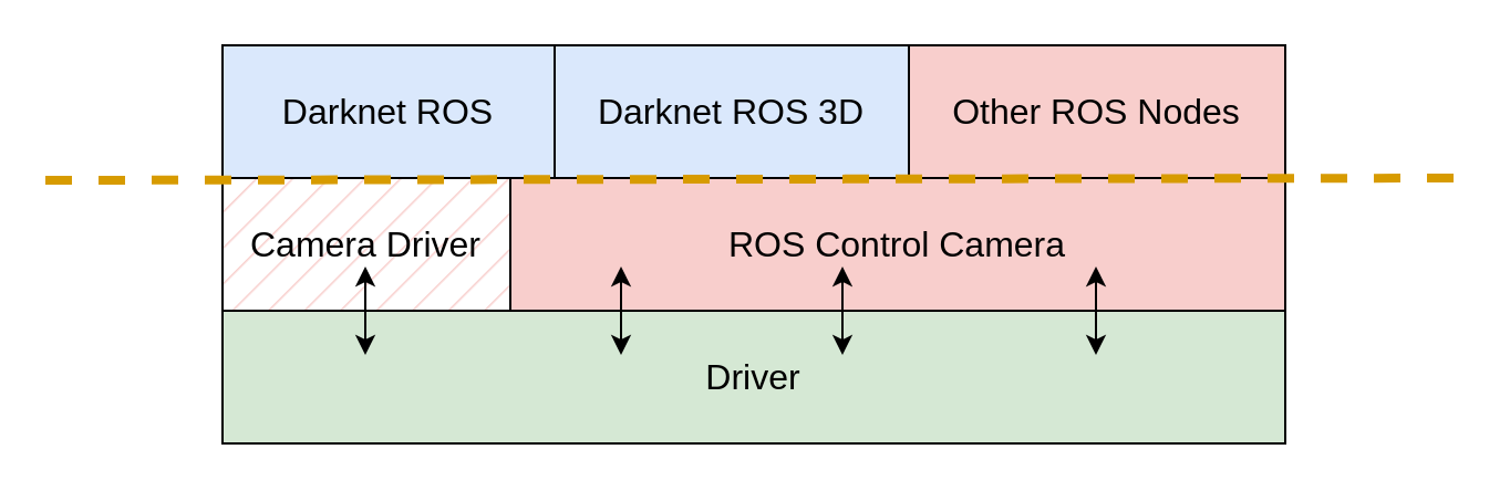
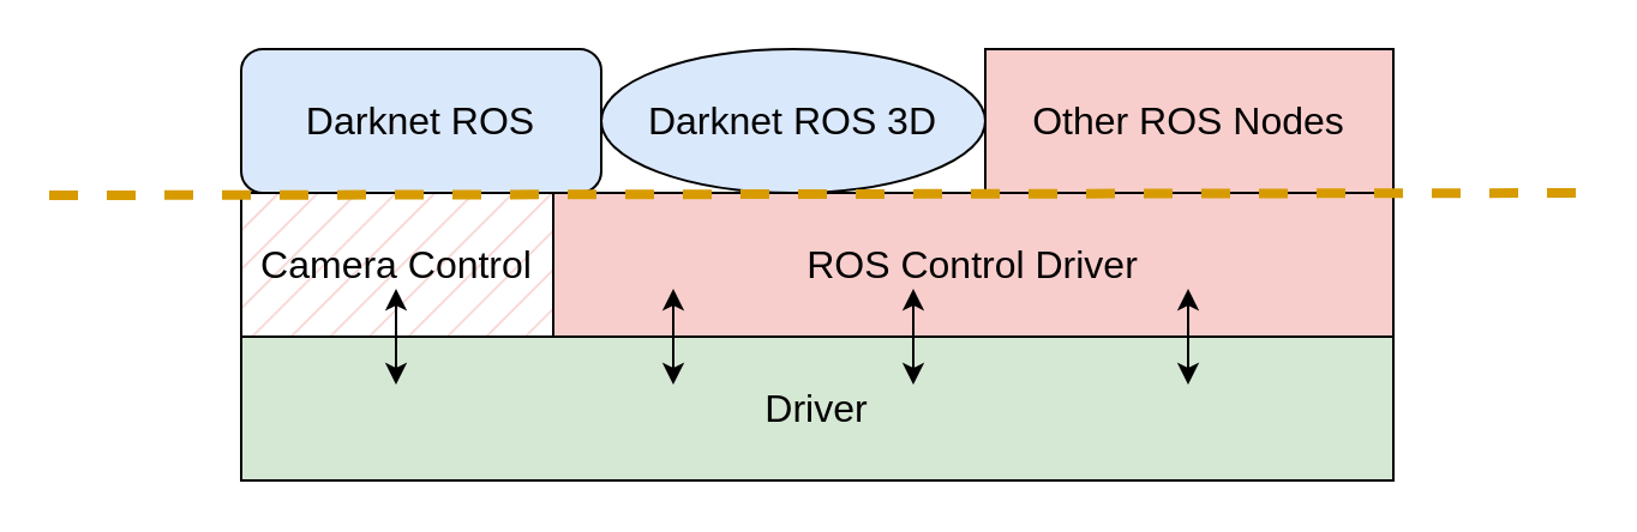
- <mxCell id="11" value="&lt;font style=&quot;font-size: 13px;&quot;&gt;&lt;font style=&quot;font-size: 14px;&quot;&gt;&lt;font style=&quot;font-size: 15px;&quot;&gt;&lt;font style=&quot;font-size: 16px;&quot;&gt;Darknet ROS&lt;/font&gt;&lt;/font&gt;&lt;/font&gt;&lt;/font&gt;" style="rounded=0;whiteSpace=wrap;html=1;fillColor=#dae8fc;strokeColor=#000000;" vertex="1" parent="1"><mxGeometry x="100" y="20" width="150" height="60" as="geometry" /></mxCell>
+ <mxCell id="11" value="&lt;font style=&quot;font-size: 13px;&quot;&gt;&lt;font style=&quot;font-size: 14px;&quot;&gt;&lt;font style=&quot;font-size: 15px;&quot;&gt;&lt;font style=&quot;font-size: 16px;&quot;&gt;Darknet ROS&lt;/font&gt;&lt;/font&gt;&lt;/font&gt;&lt;/font&gt;" style="whiteSpace=wrap;html=1;fillColor=#dae8fc;strokeColor=#000000;rounded=1;" vertex="1" parent="1"><mxGeometry x="100" y="20" width="150" height="60" as="geometry" /></mxCell>
- <mxCell id="9" value="&lt;font style=&quot;font-size: 16px;&quot;&gt;Darknet ROS 3D&lt;br&gt;&lt;/font&gt;" style="rounded=0;whiteSpace=wrap;html=1;fillColor=#dae8fc;strokeColor=#000000;" vertex="1" parent="1"><mxGeometry x="250" y="20" width="160" height="60" as="geometry" /></mxCell>
+ <mxCell id="9" value="&lt;font style=&quot;font-size: 16px;&quot;&gt;Darknet ROS 3D&lt;br&gt;&lt;/font&gt;" style="ellipse;whiteSpace=wrap;html=1;fillColor=#dae8fc;strokeColor=#000000;" vertex="1" parent="1"><mxGeometry x="250" y="20" width="160" height="60" as="geometry" /></mxCell>
- <mxCell id="4" value="&lt;font style=&quot;font-size: 15px;&quot;&gt;&lt;font style=&quot;font-size: 15px;&quot;&gt;&lt;font style=&quot;font-size: 15px;&quot;&gt;&lt;font style=&quot;font-size: 15px;&quot;&gt;&lt;font style=&quot;font-size: 15px;&quot;&gt;&lt;font style=&quot;font-size: 15px;&quot;&gt;&lt;font style=&quot;font-size: 15px;&quot;&gt;&lt;font style=&quot;font-size: 15px;&quot;&gt;&lt;font style=&quot;font-size: 16px;&quot;&gt;Camera Driver&lt;/font&gt;&lt;/font&gt;&lt;/font&gt;&lt;/font&gt;&lt;/font&gt;&lt;/font&gt;&lt;/font&gt;&lt;/font&gt;&lt;/font&gt;" style="rounded=0;whiteSpace=wrap;html=1;fillStyle=hatch;fillColor=#f8cecc;strokeColor=#000000;" vertex="1" parent="1"><mxGeometry x="100" y="80" width="130" height="60" as="geometry" /></mxCell>
+ <mxCell id="4" value="&lt;font style=&quot;font-size: 15px;&quot;&gt;&lt;font style=&quot;font-size: 15px;&quot;&gt;&lt;font style=&quot;font-size: 15px;&quot;&gt;&lt;font style=&quot;font-size: 15px;&quot;&gt;&lt;font style=&quot;font-size: 15px;&quot;&gt;&lt;font style=&quot;font-size: 15px;&quot;&gt;&lt;font style=&quot;font-size: 15px;&quot;&gt;&lt;font style=&quot;font-size: 15px;&quot;&gt;&lt;font style=&quot;font-size: 16px;&quot;&gt;Camera Control&lt;/font&gt;&lt;/font&gt;&lt;/font&gt;&lt;/font&gt;&lt;/font&gt;&lt;/font&gt;&lt;/font&gt;&lt;/font&gt;&lt;/font&gt;" style="rounded=0;whiteSpace=wrap;html=1;fillStyle=hatch;fillColor=#f8cecc;strokeColor=#000000;" vertex="1" parent="1"><mxGeometry x="100" y="80" width="130" height="60" as="geometry" /></mxCell>
- <mxCell id="3" value="&lt;font style=&quot;font-size: 15px;&quot;&gt;&lt;font style=&quot;font-size: 15px;&quot;&gt;&lt;font style=&quot;font-size: 15px;&quot;&gt;&lt;font style=&quot;font-size: 15px;&quot;&gt;&lt;font style=&quot;font-size: 15px;&quot;&gt;&lt;font style=&quot;font-size: 15px;&quot;&gt;&lt;font style=&quot;font-size: 15px;&quot;&gt;&lt;font style=&quot;font-size: 15px;&quot;&gt;&lt;font style=&quot;font-size: 16px;&quot;&gt;ROS Control Camera&lt;/font&gt;&lt;/font&gt;&lt;/font&gt;&lt;/font&gt;&lt;/font&gt;&lt;/font&gt;&lt;/font&gt;&lt;/font&gt;&lt;/font&gt;" style="rounded=0;whiteSpace=wrap;html=1;fillColor=#f8cecc;strokeColor=#000000;" vertex="1" parent="1"><mxGeometry x="230" y="80" width="350" height="60" as="geometry" /></mxCell>
+ <mxCell id="3" value="&lt;font style=&quot;font-size: 15px;&quot;&gt;&lt;font style=&quot;font-size: 15px;&quot;&gt;&lt;font style=&quot;font-size: 15px;&quot;&gt;&lt;font style=&quot;font-size: 15px;&quot;&gt;&lt;font style=&quot;font-size: 15px;&quot;&gt;&lt;font style=&quot;font-size: 15px;&quot;&gt;&lt;font style=&quot;font-size: 15px;&quot;&gt;&lt;font style=&quot;font-size: 15px;&quot;&gt;&lt;font style=&quot;font-size: 16px;&quot;&gt;ROS Control Driver&lt;/font&gt;&lt;/font&gt;&lt;/font&gt;&lt;/font&gt;&lt;/font&gt;&lt;/font&gt;&lt;/font&gt;&lt;/font&gt;&lt;/font&gt;" style="rounded=0;whiteSpace=wrap;html=1;fillColor=#f8cecc;strokeColor=#000000;" vertex="1" parent="1"><mxGeometry x="230" y="80" width="350" height="60" as="geometry" /></mxCell>
